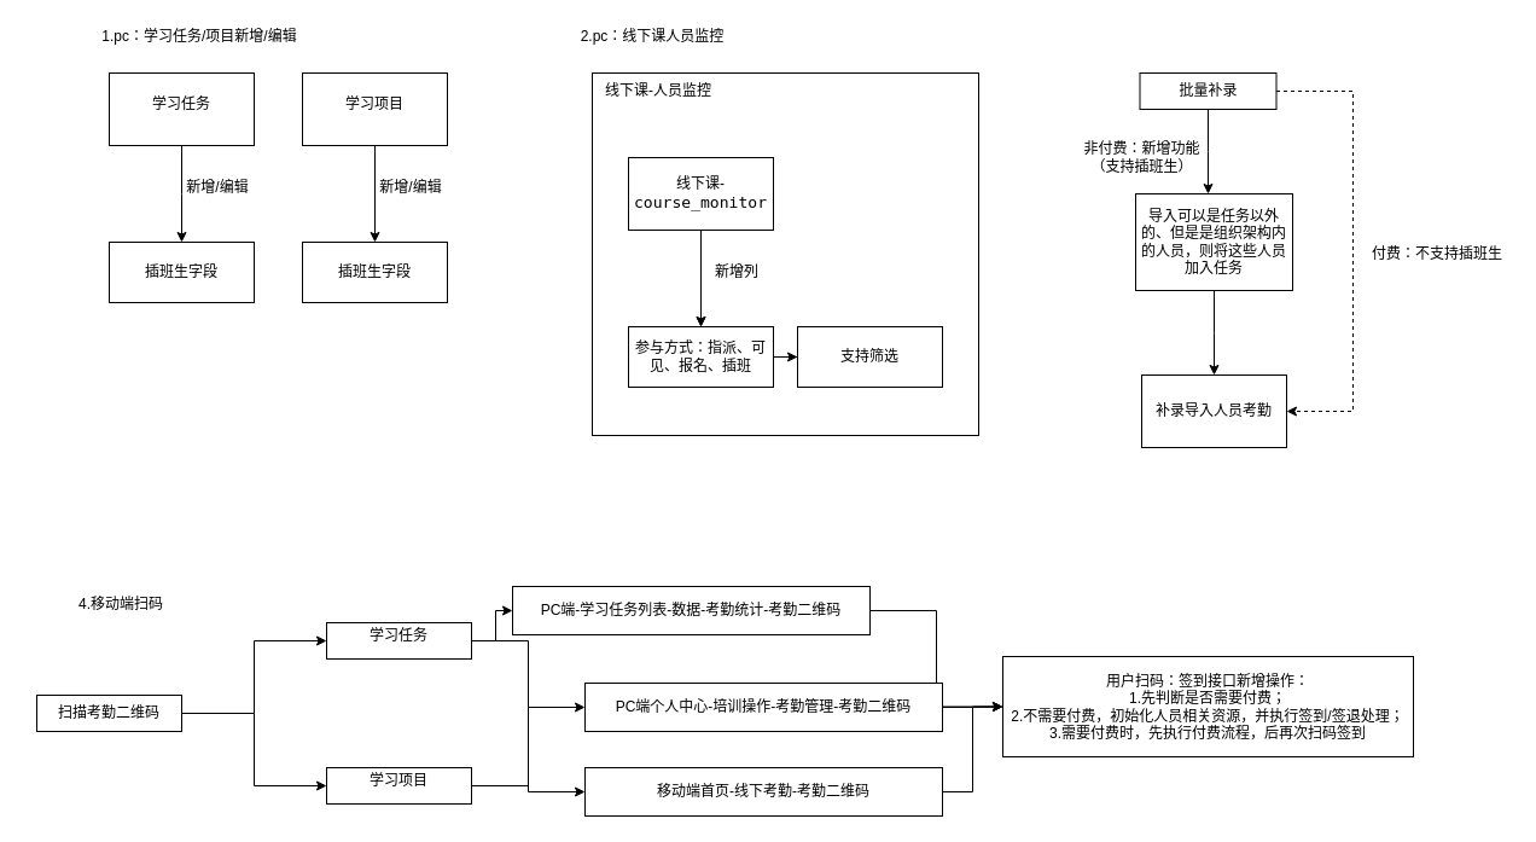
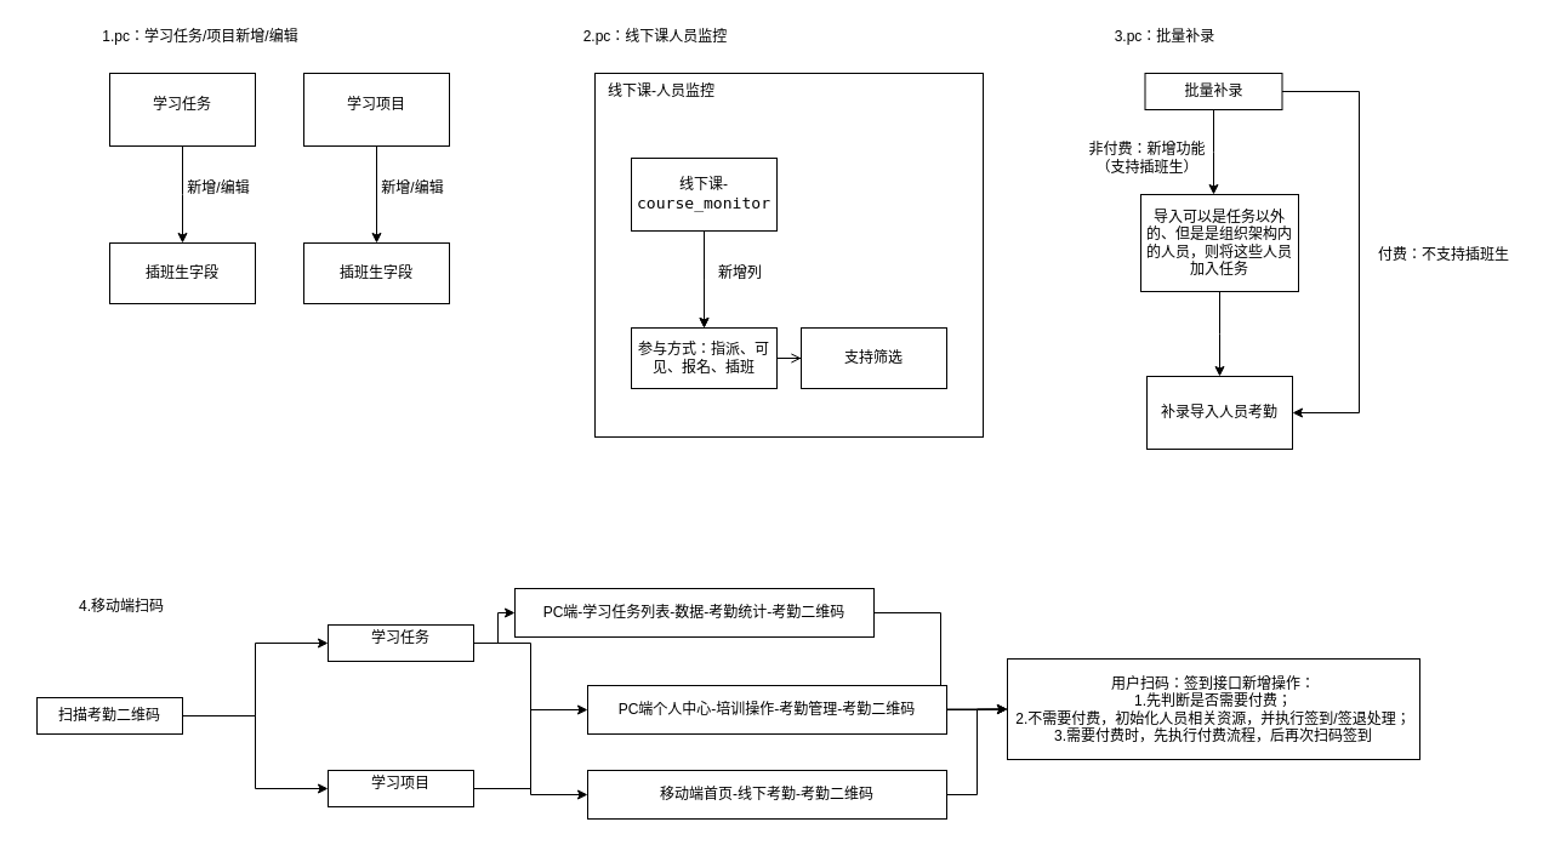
+ <mxCell id="38" value="3.pc：批量补录" style="text;html=1;strokeColor=none;fillColor=none;align=center;verticalAlign=middle;whiteSpace=wrap;rounded=0;labelBackgroundColor=#FFFFFF;fontColor=#000000;" vertex="1" parent="1"><mxGeometry x="880" y="20" width="160" height="20" as="geometry" /></mxCell>
- <mxCell id="40" style="edgeStyle=orthogonalEdgeStyle;rounded=0;orthogonalLoop=1;jettySize=auto;html=1;entryX=1;entryY=0.5;entryDx=0;entryDy=0;fontColor=#000000;dashed=1;" edge="1" parent="1" source="41" target="45"><mxGeometry relative="1" as="geometry"><Array as="points"><mxPoint x="1120" y="75" /><mxPoint x="1120" y="340" /></Array></mxGeometry></mxCell>
+ <mxCell id="40" style="edgeStyle=orthogonalEdgeStyle;rounded=0;orthogonalLoop=1;jettySize=auto;html=1;entryX=1;entryY=0.5;entryDx=0;entryDy=0;fontColor=#000000;" edge="1" parent="1" source="41" target="45"><mxGeometry relative="1" as="geometry"><Array as="points"><mxPoint x="1120" y="75" /><mxPoint x="1120" y="340" /></Array></mxGeometry></mxCell>
- <mxCell id="13" style="edgeStyle=orthogonalEdgeStyle;rounded=0;orthogonalLoop=1;jettySize=auto;html=1;fontColor=#000000;" edge="1" parent="1" source="14" target="18"><mxGeometry relative="1" as="geometry" /></mxCell>
+ <mxCell id="13" style="edgeStyle=orthogonalEdgeStyle;rounded=0;orthogonalLoop=1;jettySize=auto;html=1;fontColor=#000000;endArrow=open;" edge="1" parent="1" source="14" target="18"><mxGeometry relative="1" as="geometry" /></mxCell>
